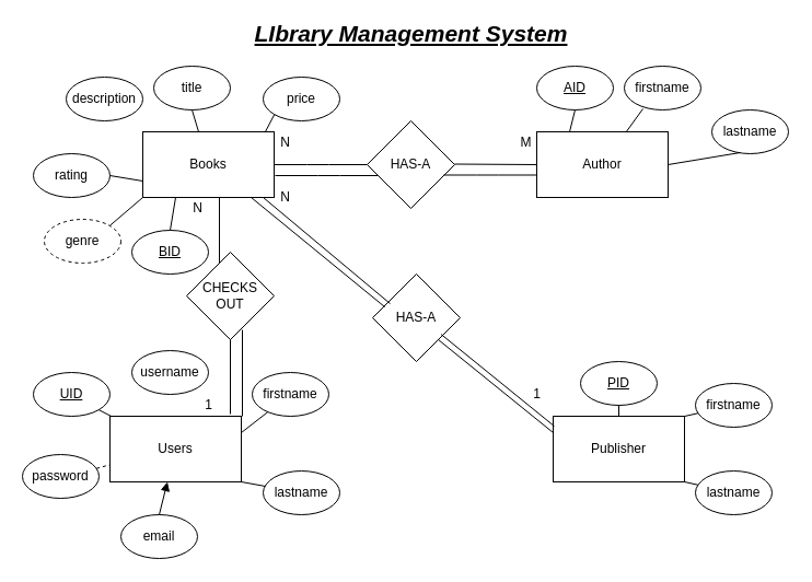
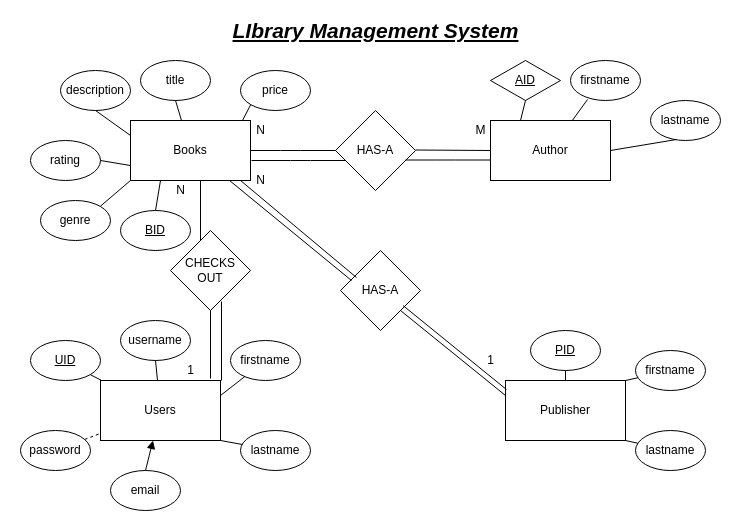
- <mxCell id="29" value="&lt;u&gt;AID&lt;/u&gt;" style="ellipse;whiteSpace=wrap;html=1;" parent="1" vertex="1"><mxGeometry x="490" y="60" width="70" height="40" as="geometry" /></mxCell>
+ <mxCell id="29" value="&lt;u&gt;AID&lt;/u&gt;" style="rhombus;whiteSpace=wrap;html=1;" parent="1" vertex="1"><mxGeometry x="490" y="60" width="70" height="40" as="geometry" /></mxCell>
+ <mxCell id="33" value="" style="endArrow=none;html=1;entryX=0.5;entryY=1;entryDx=0;entryDy=0;exitX=0;exitY=0.25;exitDx=0;exitDy=0;" parent="1" source="2" target="27" edge="1"><mxGeometry width="50" height="50" relative="1" as="geometry"><mxPoint x="350" y="300" as="sourcePoint" /><mxPoint x="400" y="250" as="targetPoint" /></mxGeometry></mxCell>
- <mxCell id="57" value="genre" style="ellipse;whiteSpace=wrap;html=1;dashed=1;" vertex="1" parent="1"><mxGeometry x="40" y="200" width="70" height="40" as="geometry" /></mxCell>
+ <mxCell id="57" value="genre" style="ellipse;whiteSpace=wrap;html=1;" vertex="1" parent="1"><mxGeometry x="40" y="200" width="70" height="40" as="geometry" /></mxCell>
+ <mxCell id="12" value="" style="endArrow=none;html=1;entryX=0.5;entryY=1;entryDx=0;entryDy=0;" parent="1" source="4" target="8" edge="1"><mxGeometry width="50" height="50" relative="1" as="geometry"><mxPoint x="320" y="370" as="sourcePoint" /><mxPoint x="370" y="320" as="targetPoint" /></mxGeometry></mxCell>
- <mxCell id="9" value="password" style="ellipse;whiteSpace=wrap;html=1;" parent="1" vertex="1"><mxGeometry x="20" y="415" width="70" height="40" as="geometry" /></mxCell>
+ <mxCell id="9" value="password" style="ellipse;whiteSpace=wrap;html=1;" parent="1" vertex="1"><mxGeometry x="20" y="430" width="70" height="40" as="geometry" /></mxCell>
